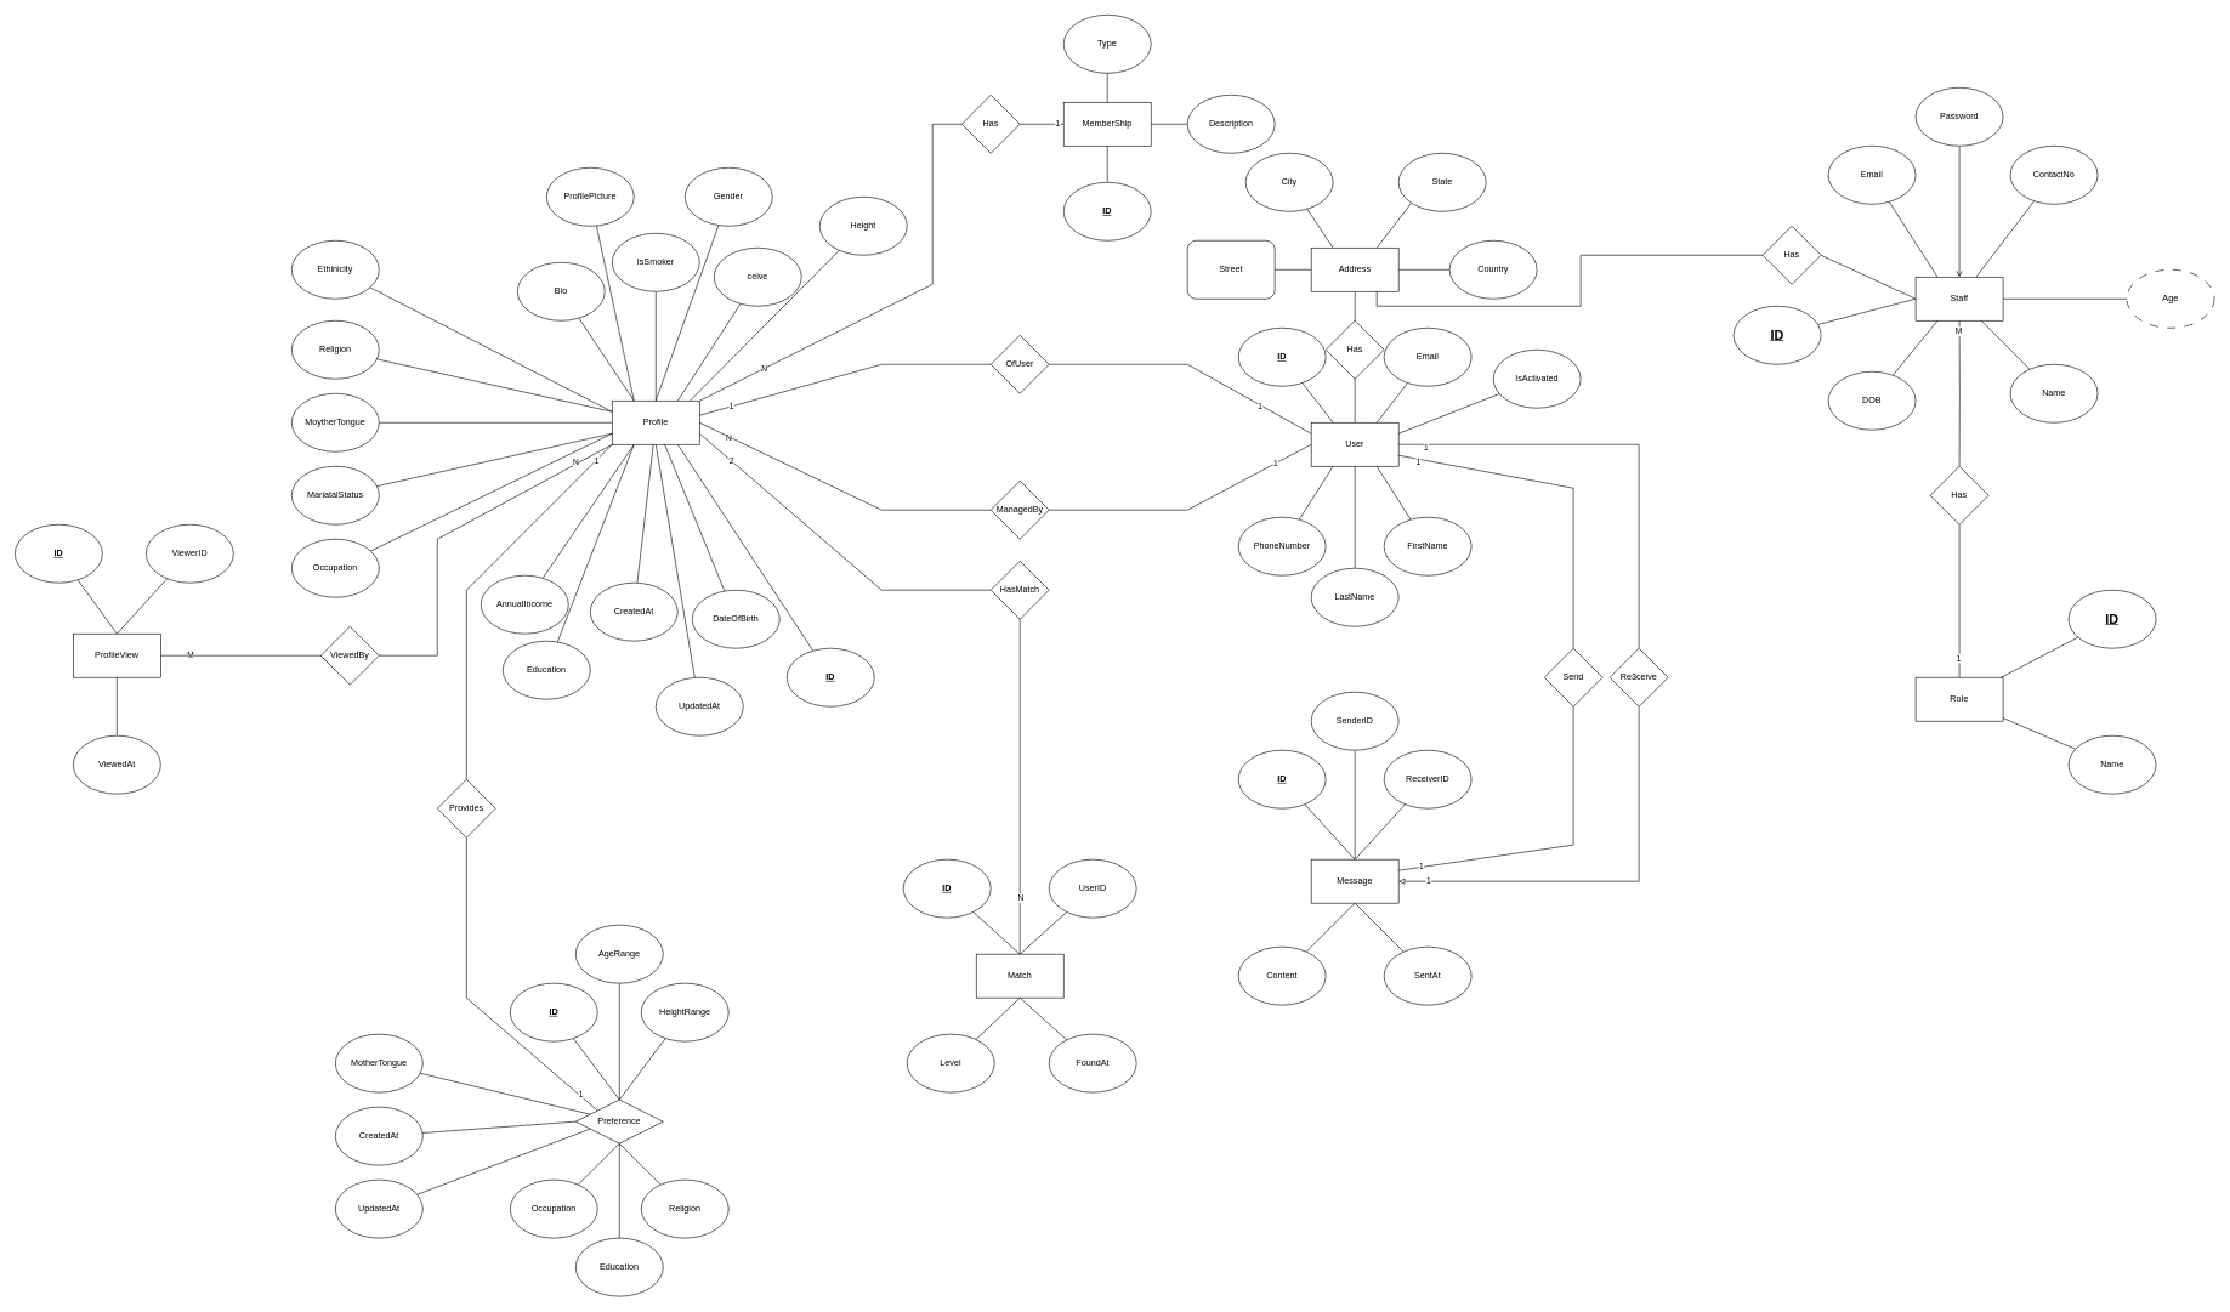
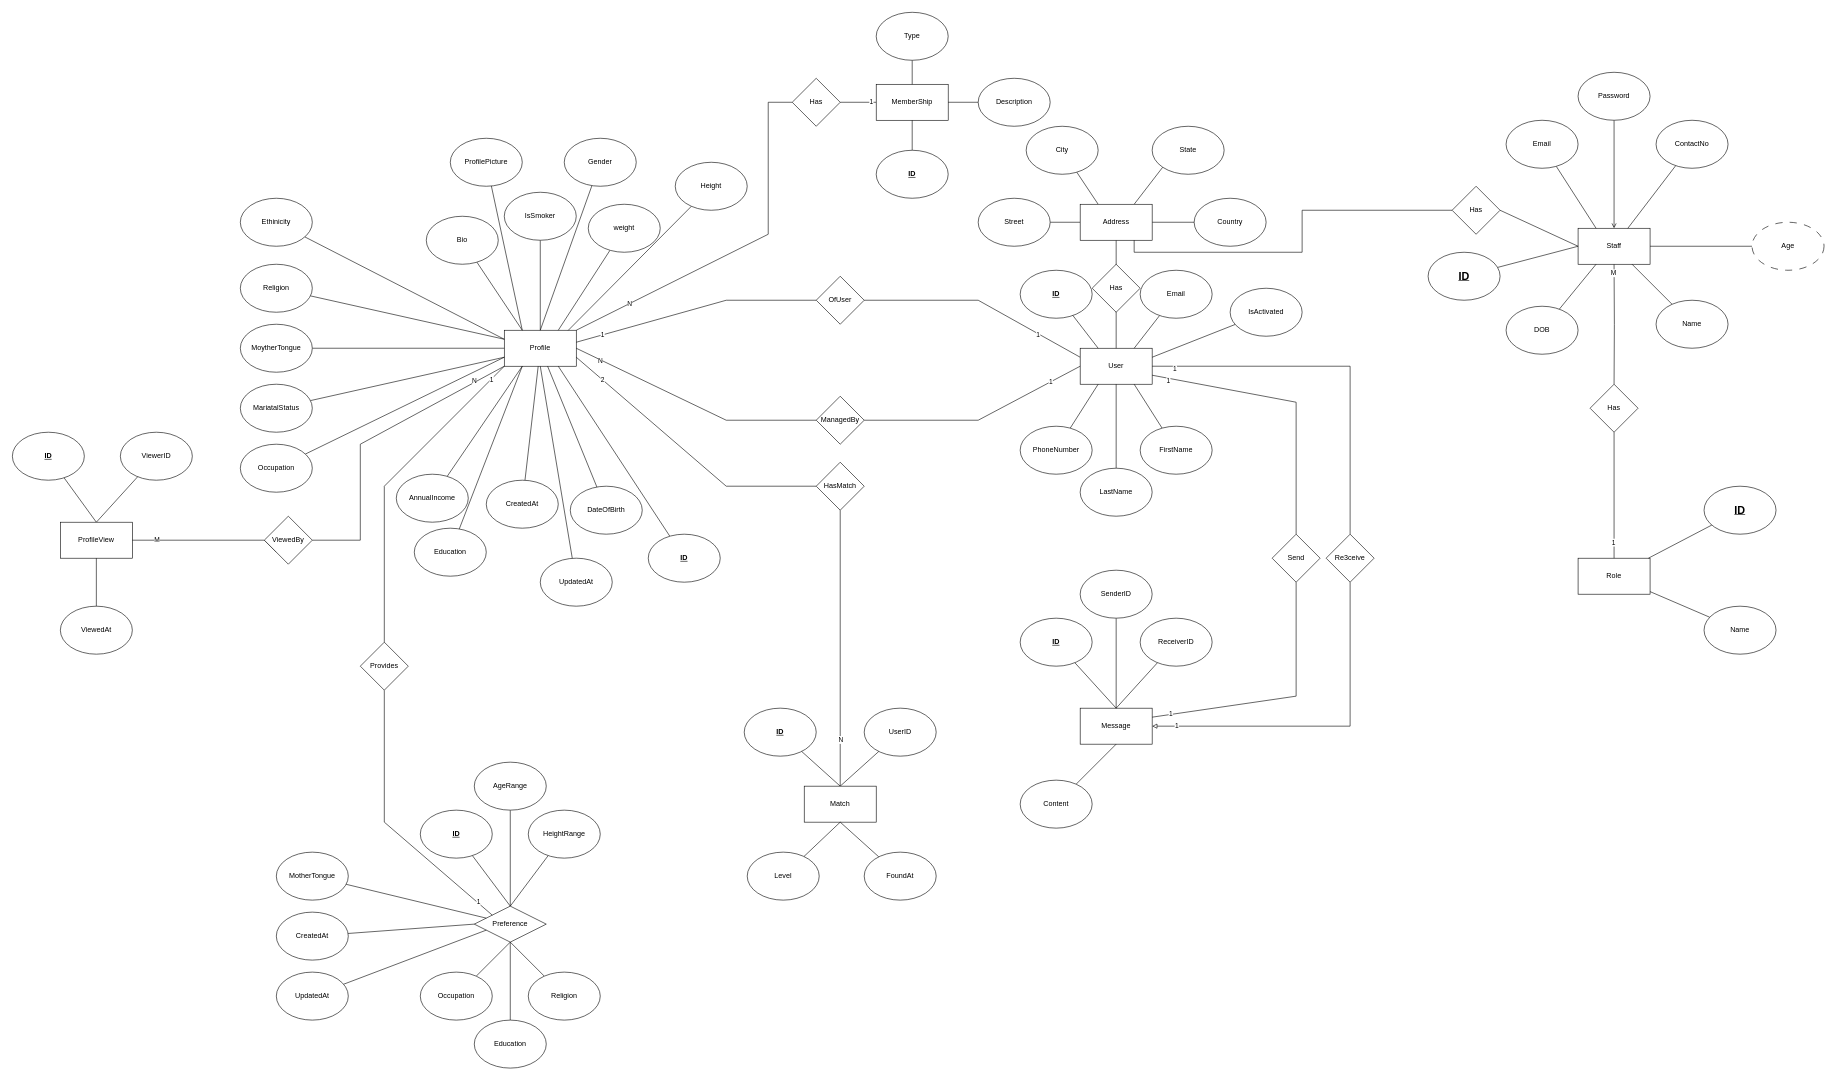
- <mxCell id="169" value="Street" style="whiteSpace=wrap;html=1;rounded=1;" parent="1" vertex="1"><mxGeometry x="1630" y="330" width="120" height="80" as="geometry" /></mxCell>
+ <mxCell id="169" value="Street" style="ellipse;whiteSpace=wrap;html=1;" parent="1" vertex="1"><mxGeometry x="1630" y="330" width="120" height="80" as="geometry" /></mxCell>
- <mxCell id="40" value="ceive" style="ellipse;whiteSpace=wrap;html=1;" parent="1" vertex="1"><mxGeometry x="980" y="340" width="120" height="80" as="geometry" /></mxCell>
+ <mxCell id="40" value="weight" style="ellipse;whiteSpace=wrap;html=1;" parent="1" vertex="1"><mxGeometry x="980" y="340" width="120" height="80" as="geometry" /></mxCell>
- <mxCell id="87" style="edgeStyle=none;rounded=0;orthogonalLoop=1;jettySize=auto;html=1;entryX=0.5;entryY=1;entryDx=0;entryDy=0;endArrow=none;endFill=0;" parent="1" source="88" target="86" edge="1"><mxGeometry relative="1" as="geometry" /></mxCell>
- <mxCell id="88" value="SentAt" style="ellipse;whiteSpace=wrap;html=1;" parent="1" vertex="1"><mxGeometry x="1900" y="1300" width="120" height="80" as="geometry" /></mxCell>
